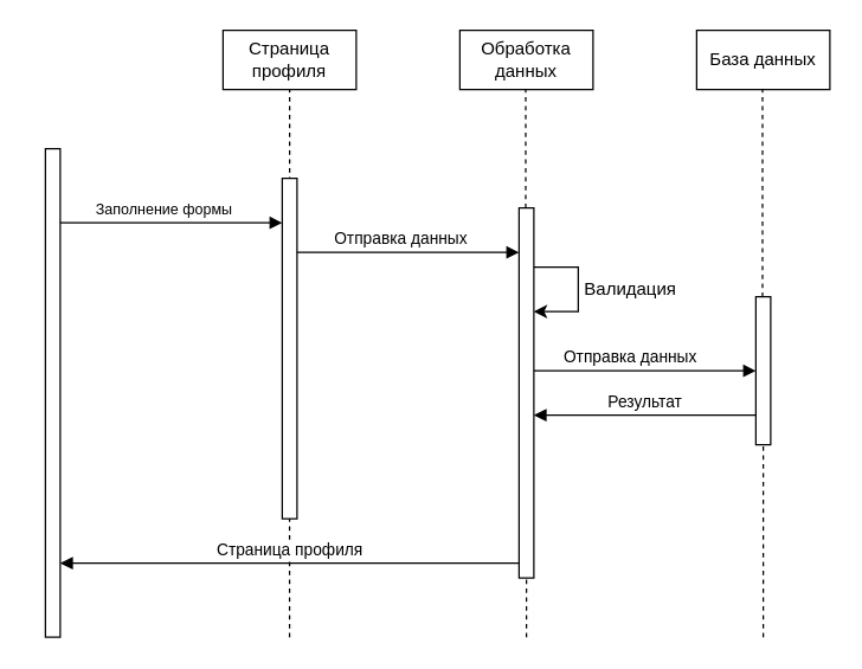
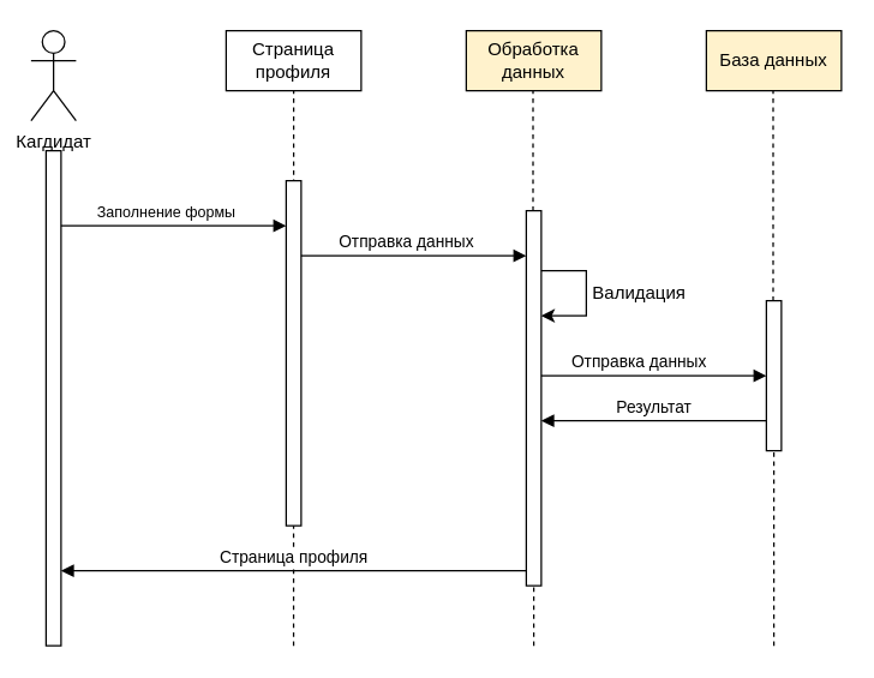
- <mxCell id="8" value="Обработка данных" style="rounded=0;whiteSpace=wrap;html=1;" vertex="1" parent="1"><mxGeometry x="310" y="20" width="90" height="40" as="geometry" /></mxCell>
+ <mxCell id="8" value="Обработка данных" style="rounded=0;whiteSpace=wrap;html=1;fillColor=#fff2cc;" vertex="1" parent="1"><mxGeometry x="310" y="20" width="90" height="40" as="geometry" /></mxCell>
- <mxCell id="14" value="База данных" style="rounded=0;whiteSpace=wrap;html=1;" vertex="1" parent="1"><mxGeometry x="470" y="20" width="90" height="40" as="geometry" /></mxCell>
+ <mxCell id="14" value="База данных" style="rounded=0;whiteSpace=wrap;html=1;fillColor=#fff2cc;" vertex="1" parent="1"><mxGeometry x="470" y="20" width="90" height="40" as="geometry" /></mxCell>
+ <mxCell id="2" value="Кагдидат" style="shape=umlActor;verticalLabelPosition=bottom;verticalAlign=top;html=1;outlineConnect=0;" vertex="1" parent="1"><mxGeometry x="20" y="20" width="30" height="60" as="geometry" /></mxCell>
